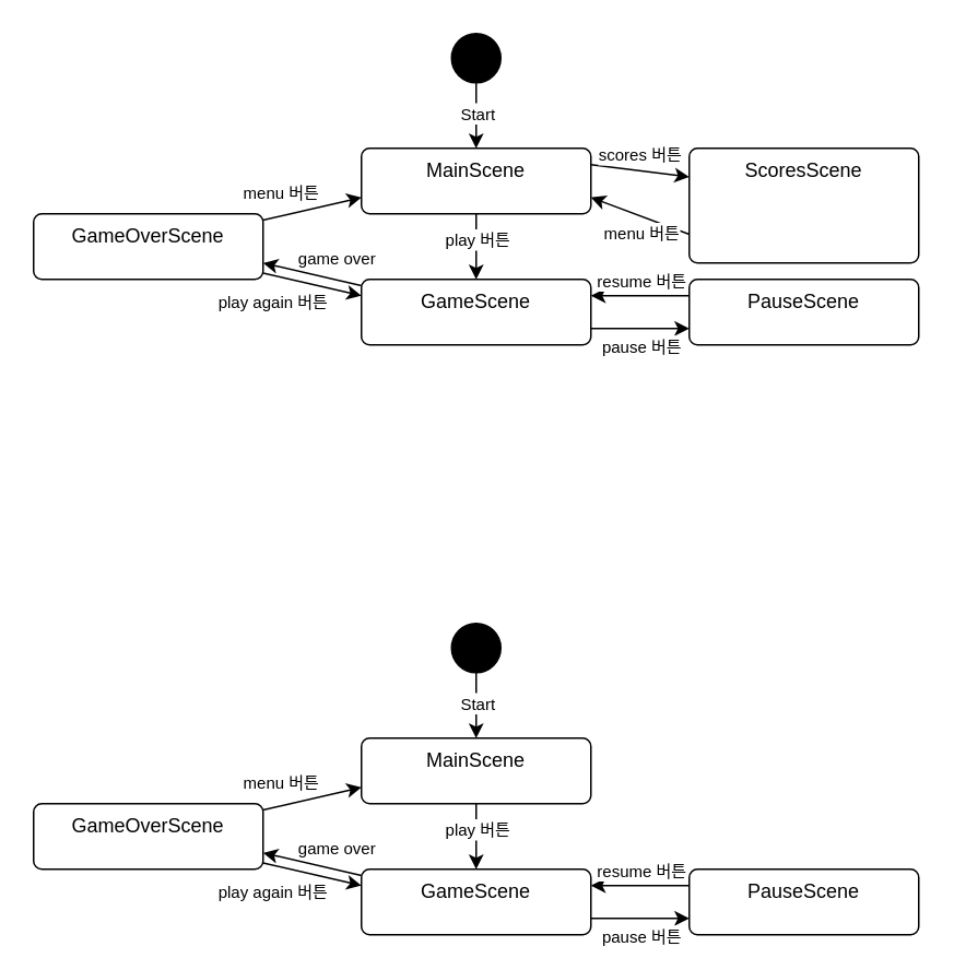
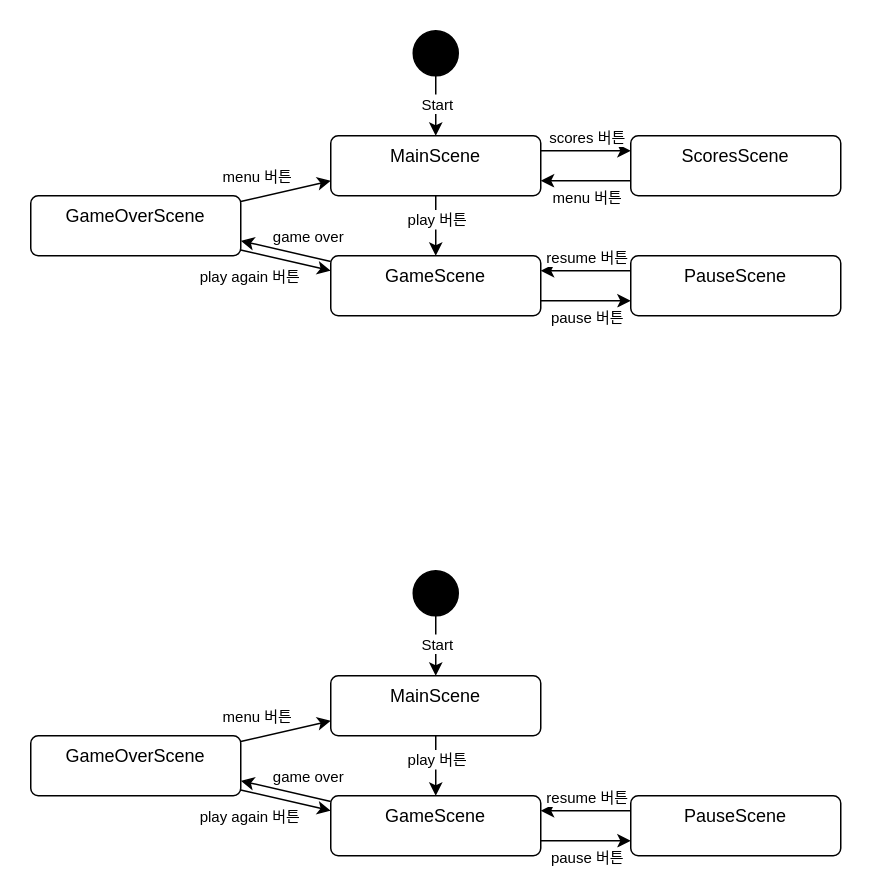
- <mxCell id="4" value="ScoresScene" style="html=1;align=center;verticalAlign=top;rounded=1;absoluteArcSize=1;arcSize=10;dashed=0;whiteSpace=wrap;" parent="1" vertex="1"><mxGeometry x="420" y="90" width="140" height="70" as="geometry" /></mxCell>
+ <mxCell id="4" value="ScoresScene" style="html=1;align=center;verticalAlign=top;rounded=1;absoluteArcSize=1;arcSize=10;dashed=0;whiteSpace=wrap;" parent="1" vertex="1"><mxGeometry x="420" y="90" width="140" height="40" as="geometry" /></mxCell>
